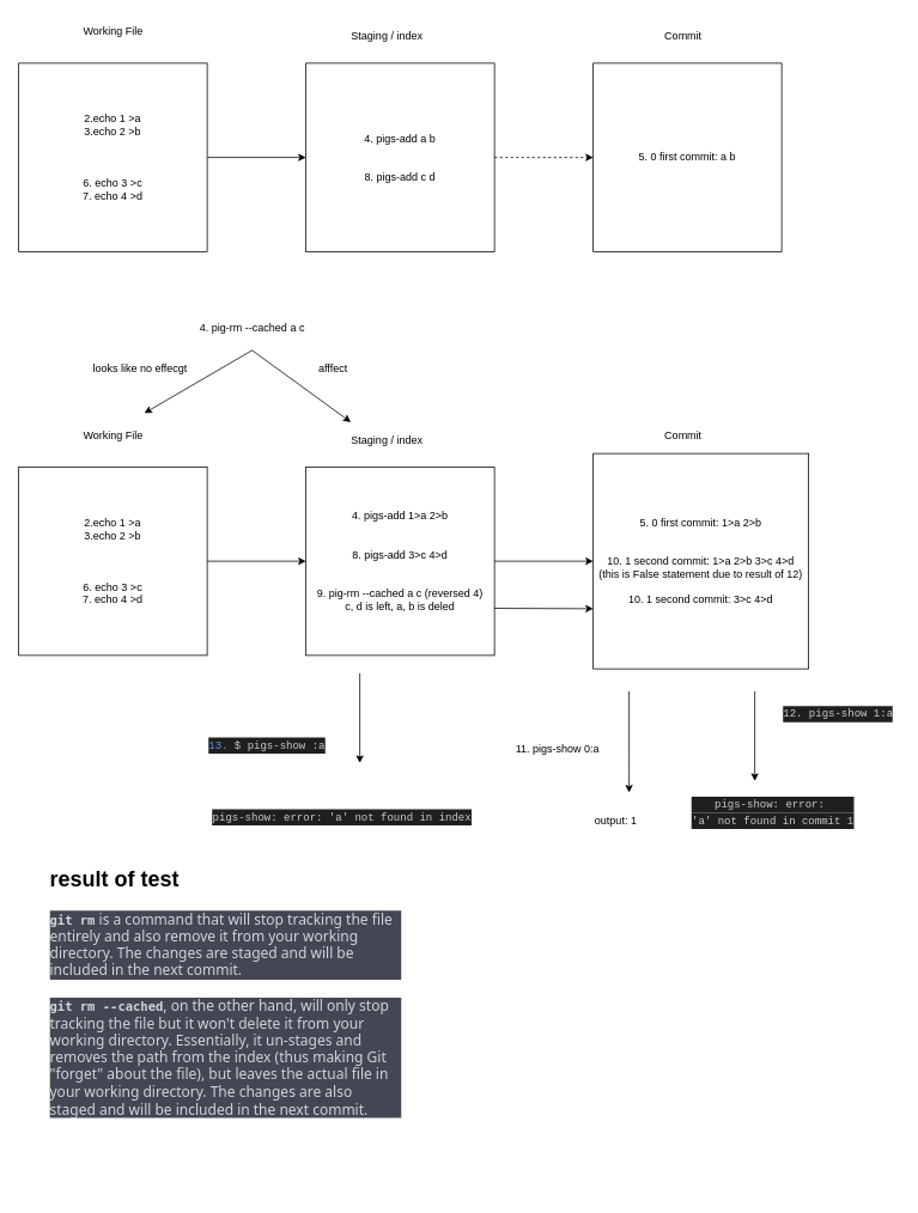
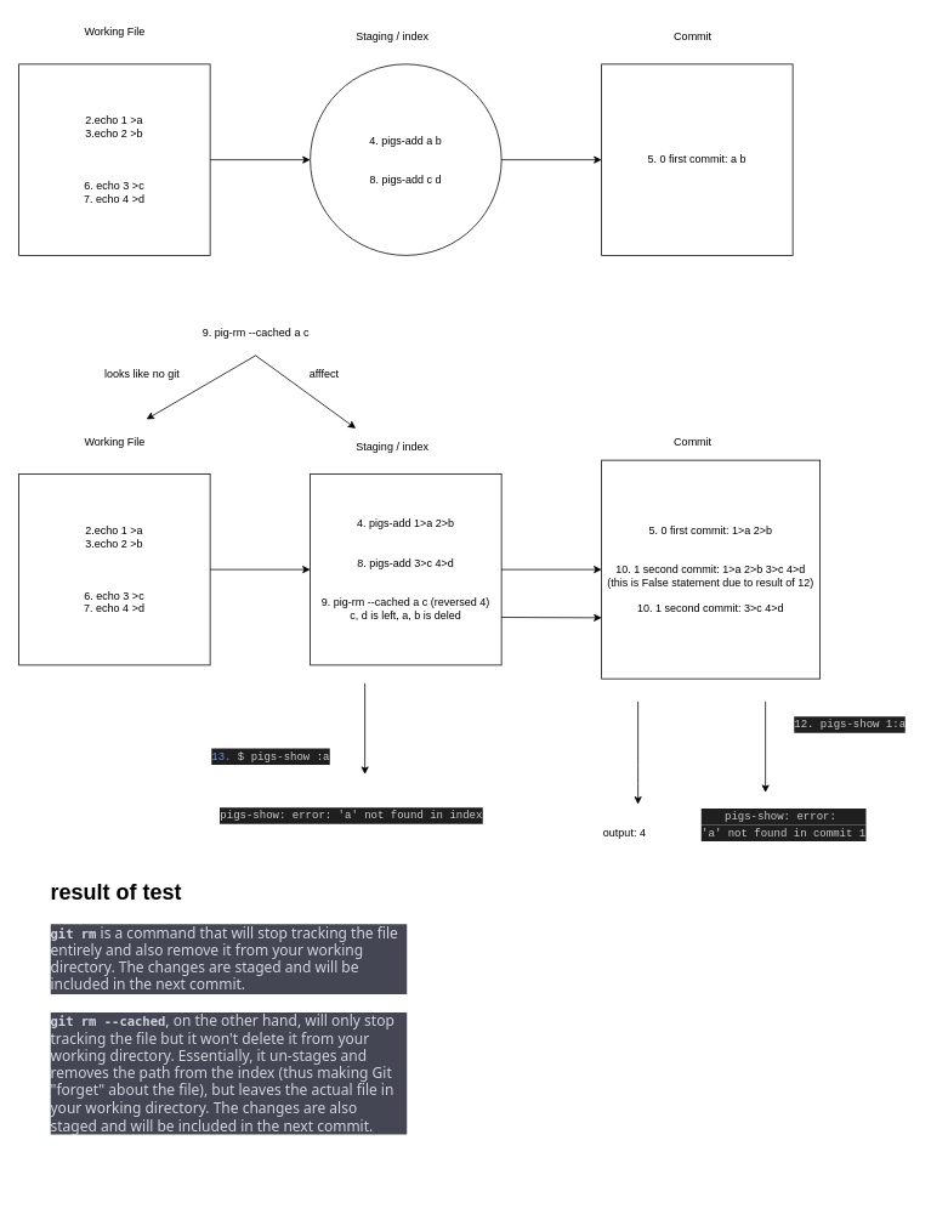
- <mxCell id="4" value="4. pigs-add a b&lt;br&gt;&lt;br&gt;&lt;br&gt;8. pigs-add c d" style="whiteSpace=wrap;html=1;aspect=fixed;" parent="1" vertex="1"><mxGeometry x="340" y="70" width="210" height="210" as="geometry" /></mxCell>
+ <mxCell id="4" value="4. pigs-add a b&lt;br&gt;&lt;br&gt;&lt;br&gt;8. pigs-add c d" style="ellipse;whiteSpace=wrap;html=1;aspect=fixed;" parent="1" vertex="1"><mxGeometry x="340" y="70" width="210" height="210" as="geometry" /></mxCell>
- <mxCell id="8" style="edgeStyle=none;html=1;exitX=1;exitY=0.5;exitDx=0;exitDy=0;dashed=1;" parent="1" source="4" target="7" edge="1"><mxGeometry relative="1" as="geometry"><mxPoint x="350" y="185" as="targetPoint" /><mxPoint x="240" y="185" as="sourcePoint" /></mxGeometry></mxCell>
+ <mxCell id="8" style="edgeStyle=none;html=1;exitX=1;exitY=0.5;exitDx=0;exitDy=0;" parent="1" source="4" target="7" edge="1"><mxGeometry relative="1" as="geometry"><mxPoint x="350" y="185" as="targetPoint" /><mxPoint x="240" y="185" as="sourcePoint" /></mxGeometry></mxCell>
- <mxCell id="18" value="4. pig-rm --cached a c" style="text;html=1;align=center;verticalAlign=middle;resizable=0;points=[];autosize=1;strokeColor=none;fillColor=none;" parent="1" vertex="1"><mxGeometry x="210" y="350" width="140" height="30" as="geometry" /></mxCell>
+ <mxCell id="18" value="9. pig-rm --cached a c" style="text;html=1;align=center;verticalAlign=middle;resizable=0;points=[];autosize=1;strokeColor=none;fillColor=none;" parent="1" vertex="1"><mxGeometry x="210" y="350" width="140" height="30" as="geometry" /></mxCell>
- <mxCell id="21" value="looks like no effecgt" style="text;html=1;align=center;verticalAlign=middle;resizable=0;points=[];autosize=1;strokeColor=none;fillColor=none;" parent="1" vertex="1"><mxGeometry x="90" y="395" width="130" height="30" as="geometry" /></mxCell>
+ <mxCell id="21" value="looks like no git" style="text;html=1;align=center;verticalAlign=middle;resizable=0;points=[];autosize=1;strokeColor=none;fillColor=none;" parent="1" vertex="1"><mxGeometry x="90" y="395" width="130" height="30" as="geometry" /></mxCell>
- <mxCell id="22" value="afffect" style="text;html=1;align=center;verticalAlign=middle;resizable=0;points=[];autosize=1;strokeColor=none;fillColor=none;" parent="1" vertex="1"><mxGeometry x="340" y="395" width="60" height="30" as="geometry" /></mxCell>
+ <mxCell id="22" value="afffect" style="text;html=1;align=center;verticalAlign=middle;resizable=0;points=[];autosize=1;strokeColor=none;fillColor=none;" parent="1" vertex="1"><mxGeometry x="325" y="395" width="60" height="30" as="geometry" /></mxCell>
- <mxCell id="24" value="11. pigs-show 0:a" style="text;html=1;align=center;verticalAlign=middle;resizable=0;points=[];autosize=1;strokeColor=none;fillColor=none;" parent="1" vertex="1"><mxGeometry x="560" y="820" width="120" height="30" as="geometry" /></mxCell>
- <mxCell id="32" value="&lt;div style=&quot;color: rgb(204, 204, 204); background-color: rgb(31, 31, 31); font-family: Menlo, Monaco, &amp;quot;Courier New&amp;quot;, monospace; line-height: 18px;&quot;&gt;pigs-show: error: 'a' not found in index&lt;/div&gt;" style="text;html=1;align=center;verticalAlign=middle;resizable=0;points=[];autosize=1;strokeColor=none;fillColor=none;" parent="1" vertex="1"><mxGeometry x="225" y="895" width="310" height="30" as="geometry" /></mxCell>
+ <mxCell id="32" value="&lt;div style=&quot;color: rgb(204, 204, 204); background-color: rgb(31, 31, 31); font-family: Menlo, Monaco, &amp;quot;Courier New&amp;quot;, monospace; line-height: 18px;&quot;&gt;pigs-show: error: 'a' not found in index&lt;/div&gt;" style="text;html=1;align=center;verticalAlign=middle;resizable=0;points=[];autosize=1;strokeColor=none;fillColor=none;" parent="1" vertex="1"><mxGeometry x="230" y="880" width="310" height="30" as="geometry" /></mxCell>
- <mxCell id="25" value="output: 1" style="text;html=1;align=center;verticalAlign=middle;resizable=0;points=[];autosize=1;strokeColor=none;fillColor=none;" parent="1" vertex="1"><mxGeometry x="650" y="900" width="70" height="30" as="geometry" /></mxCell>
+ <mxCell id="25" value="output: 4" style="text;html=1;align=center;verticalAlign=middle;resizable=0;points=[];autosize=1;strokeColor=none;fillColor=none;" parent="1" vertex="1"><mxGeometry x="650" y="900" width="70" height="30" as="geometry" /></mxCell>
